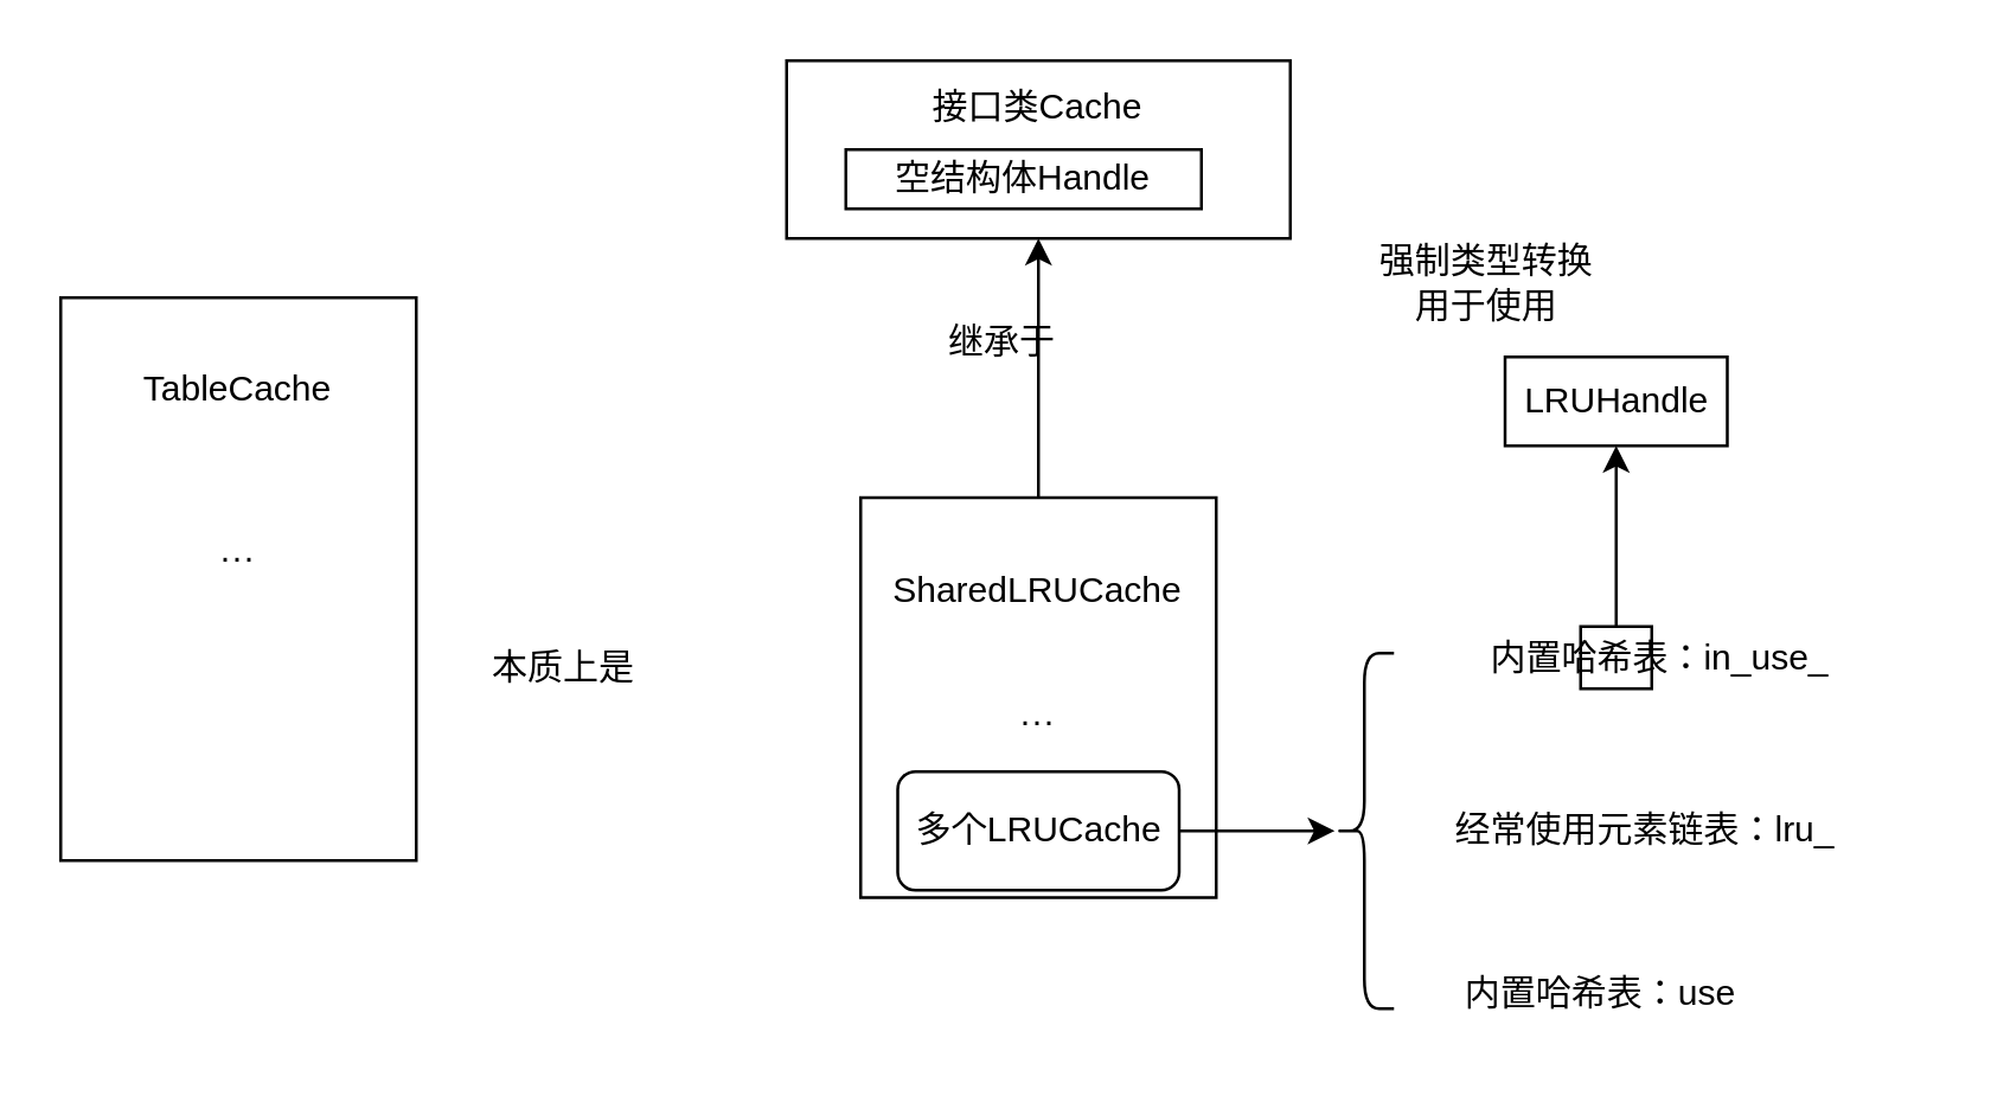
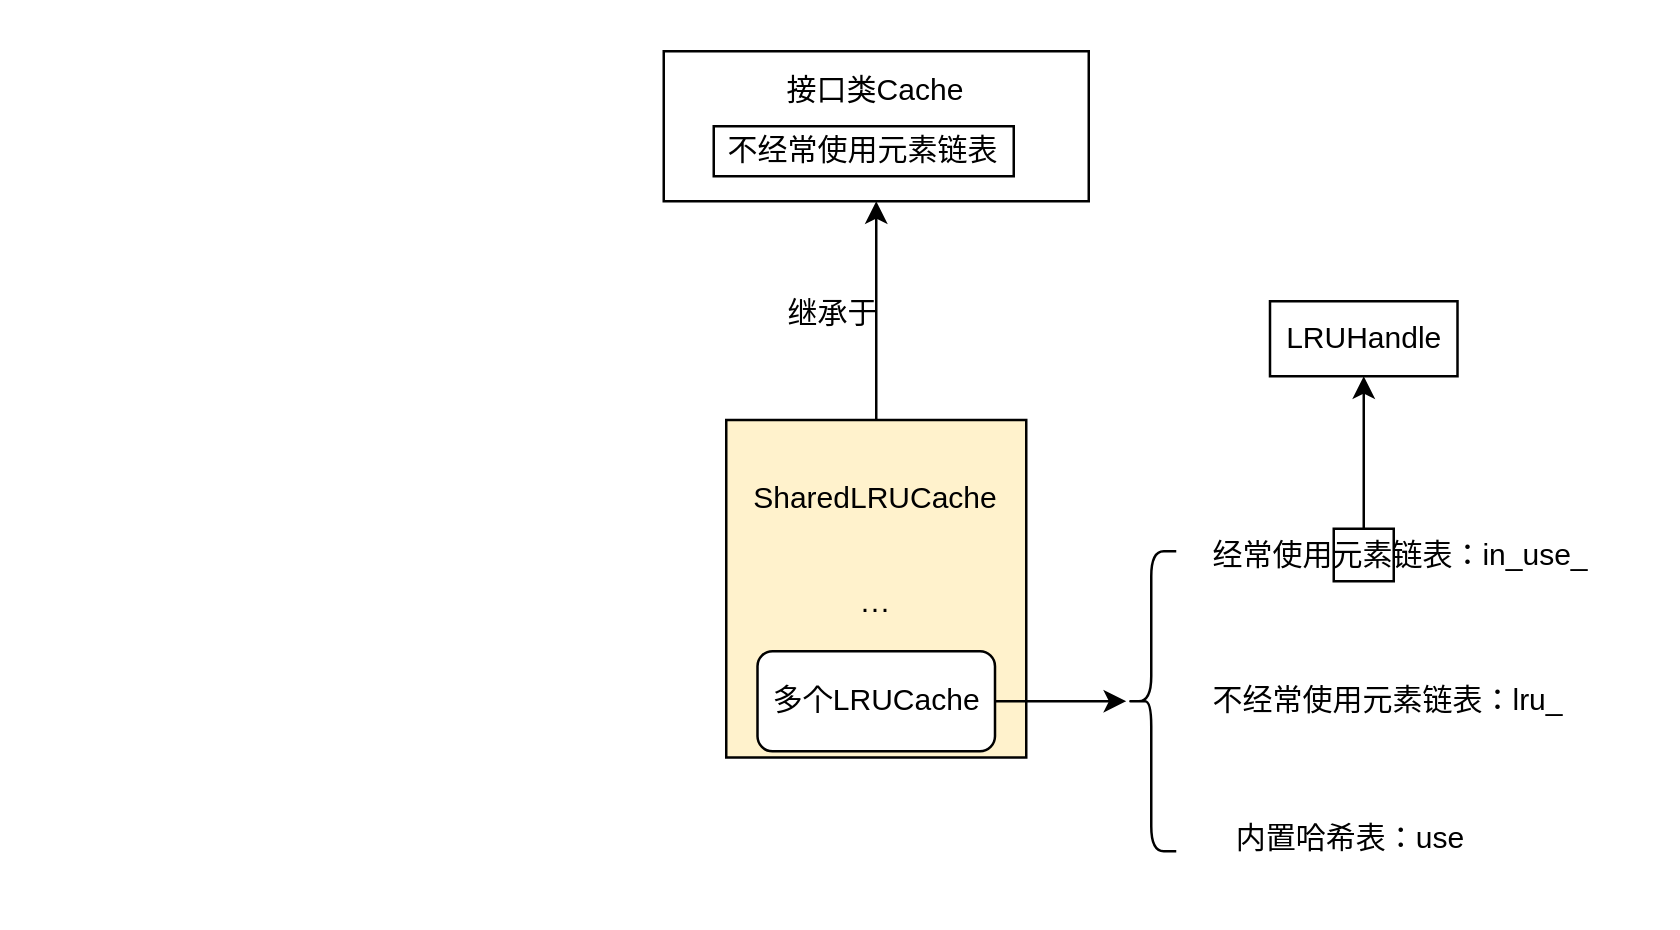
- <mxCell id="17" value="空结构体Handle" style="rounded=0;whiteSpace=wrap;html=1;gradientColor=none;" vertex="1" parent="1"><mxGeometry x="285" y="50" width="120" height="20" as="geometry" /></mxCell>
+ <mxCell id="17" value="不经常使用元素链表" style="rounded=0;whiteSpace=wrap;html=1;gradientColor=none;" vertex="1" parent="1"><mxGeometry x="285" y="50" width="120" height="20" as="geometry" /></mxCell>
- <mxCell id="18" value="强制类型转换用于使用" style="text;html=1;strokeColor=none;fillColor=none;align=center;verticalAlign=middle;whiteSpace=wrap;rounded=0;" vertex="1" parent="1"><mxGeometry x="460" y="80" width="82.5" height="30" as="geometry" /></mxCell>
- <mxCell id="16" value="继承于" style="text;html=1;strokeColor=none;fillColor=none;align=center;verticalAlign=middle;whiteSpace=wrap;rounded=0;" vertex="1" parent="1"><mxGeometry x="307.5" y="100" width="60" height="30" as="geometry" /></mxCell>
+ <mxCell id="16" value="继承于" style="text;html=1;strokeColor=none;fillColor=none;align=center;verticalAlign=middle;whiteSpace=wrap;rounded=0;" vertex="1" parent="1"><mxGeometry x="302.5" y="110" width="60" height="30" as="geometry" /></mxCell>
- <mxCell id="2" value="TableCache&lt;br&gt;&lt;br&gt;&lt;br&gt;&lt;br&gt;···&lt;br&gt;&lt;br&gt;&lt;br&gt;&lt;br&gt;&lt;br&gt;&lt;br&gt;" style="rounded=0;whiteSpace=wrap;html=1;" vertex="1" parent="1"><mxGeometry x="20" y="100" width="120" height="190" as="geometry" /></mxCell>
- <mxCell id="10" value="内置哈希表：in_use_" style="text;html=1;strokeColor=none;fillColor=none;align=center;verticalAlign=middle;whiteSpace=wrap;rounded=0;" vertex="1" parent="1"><mxGeometry x="470" y="206.5" width="180" height="30" as="geometry" /></mxCell>
+ <mxCell id="10" value="经常使用元素链表：in_use_" style="text;html=1;strokeColor=none;fillColor=none;align=center;verticalAlign=middle;whiteSpace=wrap;rounded=0;" vertex="1" parent="1"><mxGeometry x="470" y="206.5" width="180" height="30" as="geometry" /></mxCell>
- <mxCell id="3" value="本质上是" style="text;html=1;strokeColor=none;fillColor=none;align=center;verticalAlign=middle;whiteSpace=wrap;rounded=0;" vertex="1" parent="1"><mxGeometry x="160" y="210" width="60" height="30" as="geometry" /></mxCell>
- <mxCell id="5" value="SharedLRUCache&lt;br&gt;&lt;br&gt;&lt;br&gt;···&lt;br&gt;&lt;br&gt;&lt;br&gt;" style="rounded=0;whiteSpace=wrap;html=1;" vertex="1" parent="1"><mxGeometry x="290" y="167.5" width="120" height="135" as="geometry" /></mxCell>
+ <mxCell id="5" value="SharedLRUCache&lt;br&gt;&lt;br&gt;&lt;br&gt;···&lt;br&gt;&lt;br&gt;&lt;br&gt;" style="rounded=0;whiteSpace=wrap;html=1;fillColor=#fff2cc;" vertex="1" parent="1"><mxGeometry x="290" y="167.5" width="120" height="135" as="geometry" /></mxCell>
- <mxCell id="11" value="经常使用元素链表：lru_" style="text;html=1;strokeColor=none;fillColor=none;align=center;verticalAlign=middle;whiteSpace=wrap;rounded=0;" vertex="1" parent="1"><mxGeometry x="470" y="265" width="170" height="30" as="geometry" /></mxCell>
+ <mxCell id="11" value="不经常使用元素链表：lru_" style="text;html=1;strokeColor=none;fillColor=none;align=center;verticalAlign=middle;whiteSpace=wrap;rounded=0;" vertex="1" parent="1"><mxGeometry x="470" y="265" width="170" height="30" as="geometry" /></mxCell>
